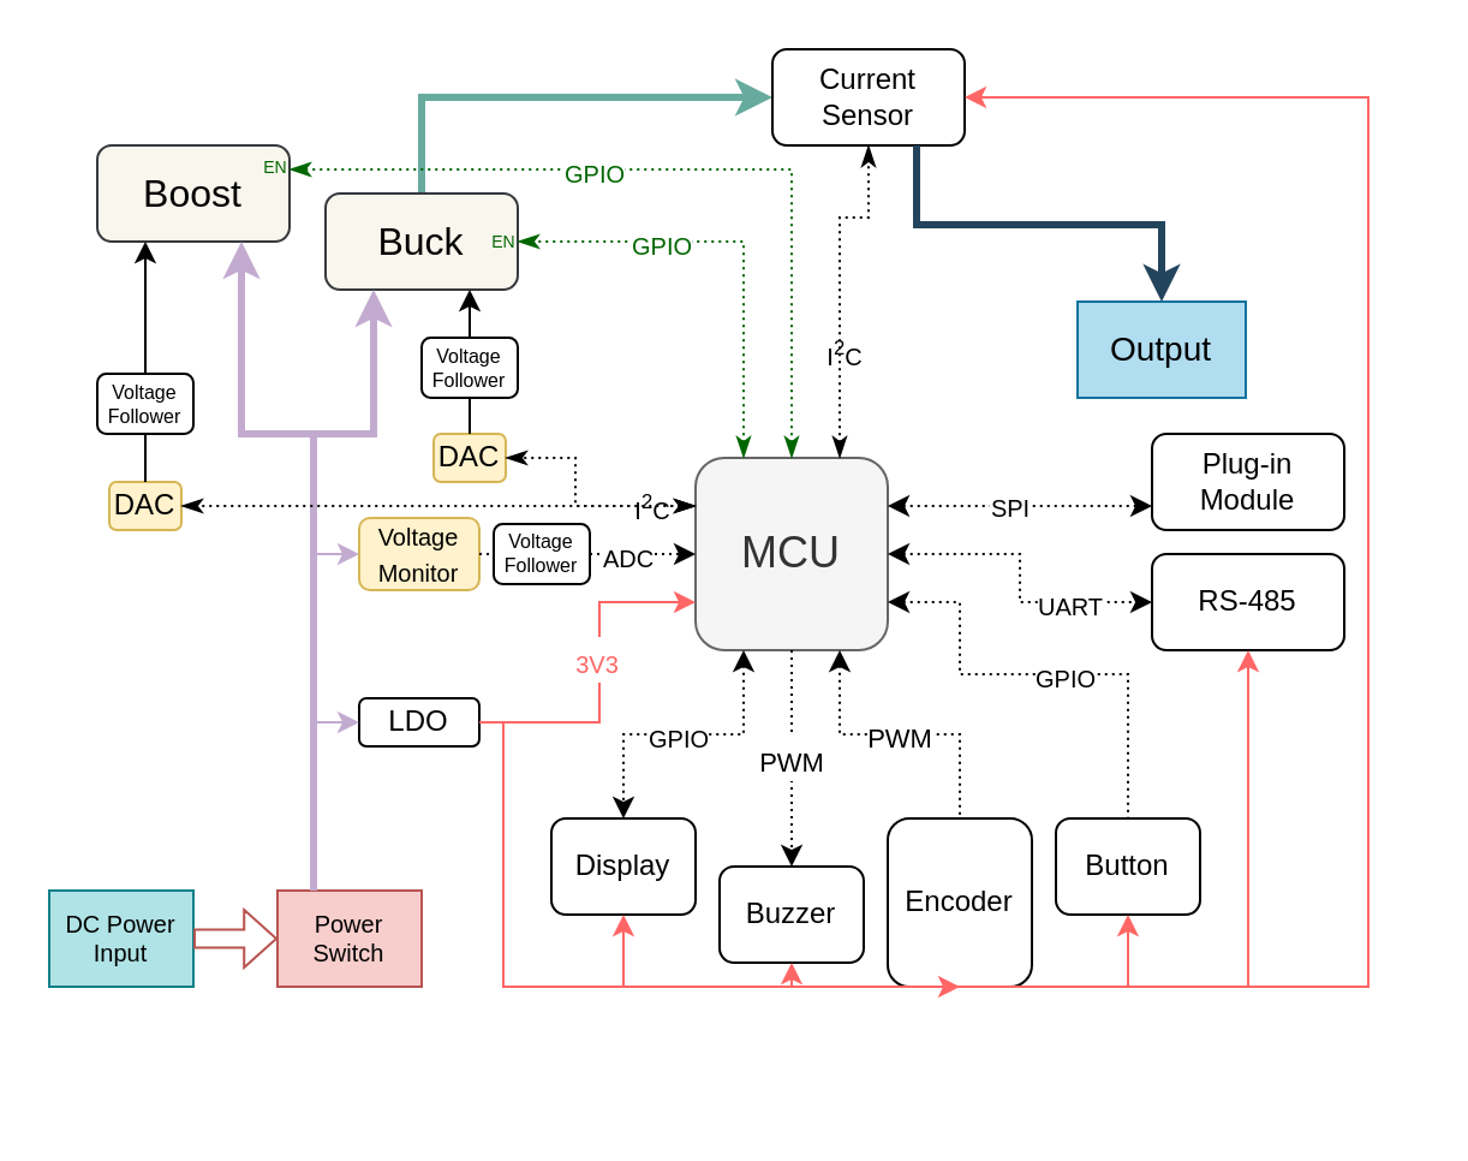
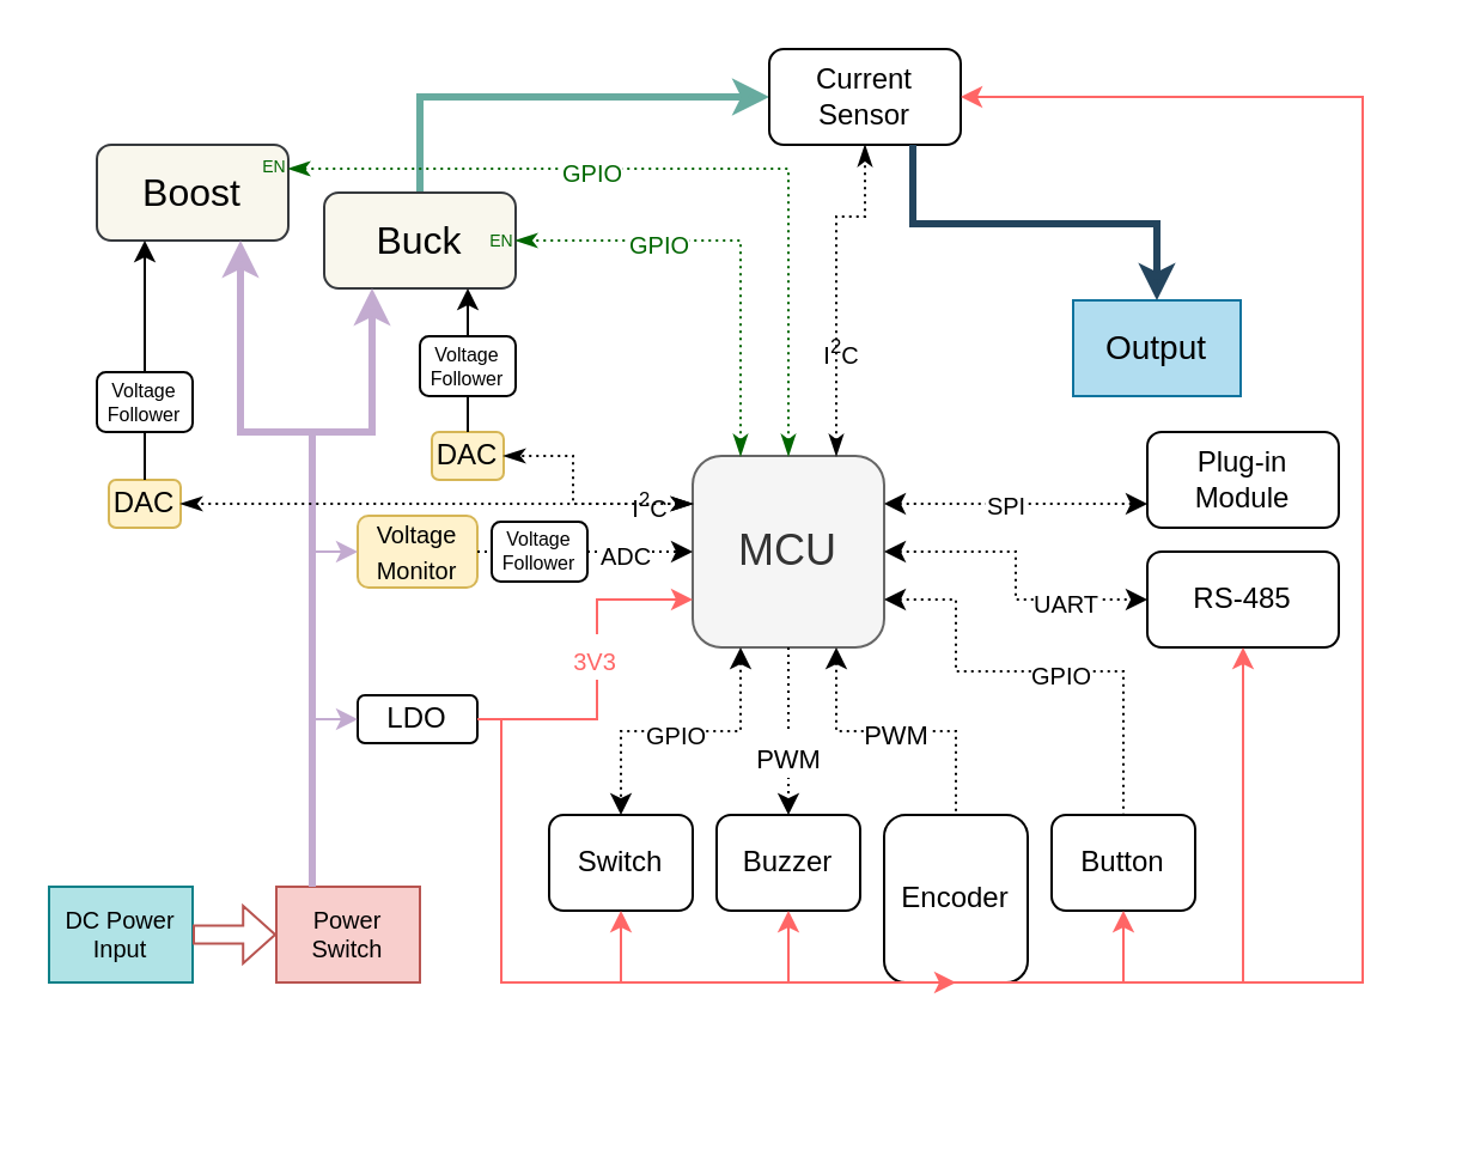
- <mxCell id="9" value="Display" style="rounded=1;whiteSpace=wrap;html=1;" parent="1" vertex="1"><mxGeometry x="229" y="340" width="60" height="40" as="geometry" /></mxCell>
+ <mxCell id="9" value="Switch" style="rounded=1;whiteSpace=wrap;html=1;" parent="1" vertex="1"><mxGeometry x="229" y="340" width="60" height="40" as="geometry" /></mxCell>
- <mxCell id="10" value="Buzzer" style="rounded=1;whiteSpace=wrap;html=1;" parent="1" vertex="1"><mxGeometry x="299" y="360" width="60" height="40" as="geometry" /></mxCell>
+ <mxCell id="10" value="Buzzer" style="rounded=1;whiteSpace=wrap;html=1;" parent="1" vertex="1"><mxGeometry x="299" y="340" width="60" height="40" as="geometry" /></mxCell>
